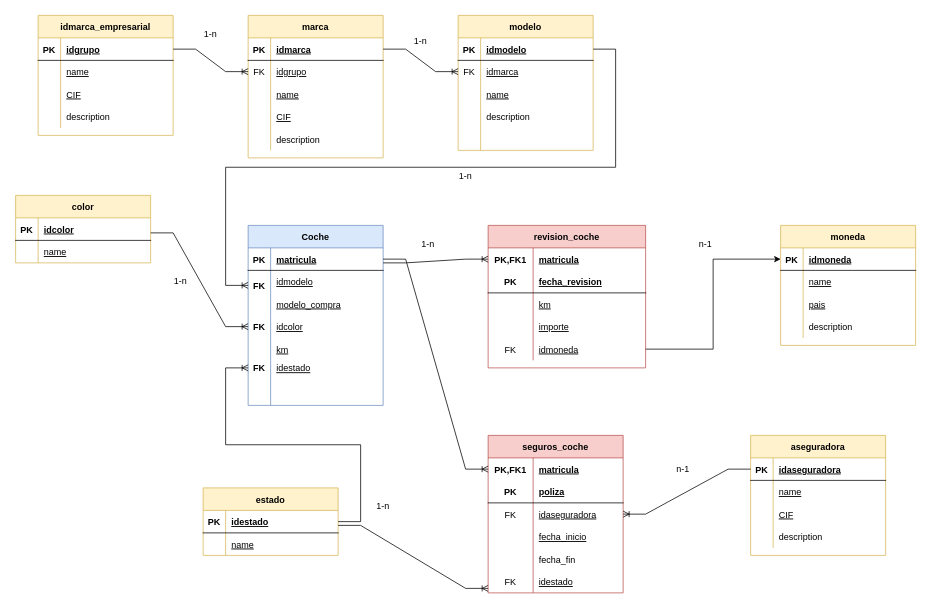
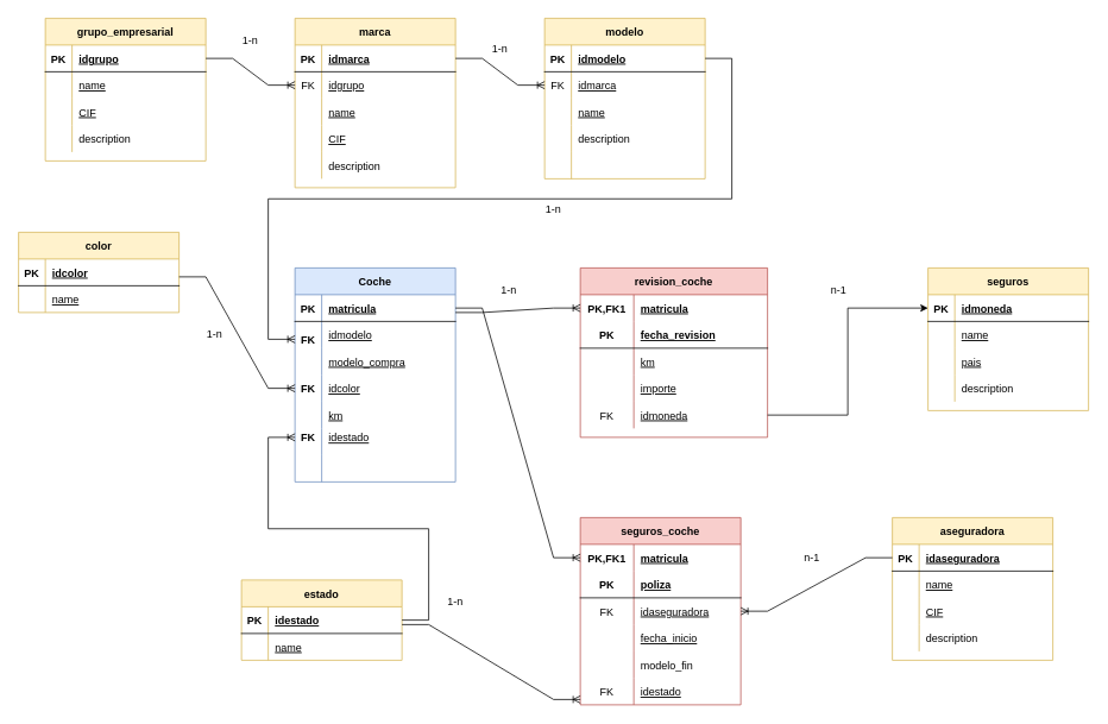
- <mxCell id="2" value="idmarca_empresarial" style="shape=table;startSize=30;container=1;collapsible=1;childLayout=tableLayout;fixedRows=1;rowLines=0;fontStyle=1;align=center;resizeLast=1;fillColor=#fff2cc;strokeColor=#d6b656;" parent="1" vertex="1"><mxGeometry x="50" y="20" width="180" height="160" as="geometry" /></mxCell>
+ <mxCell id="2" value="grupo_empresarial" style="shape=table;startSize=30;container=1;collapsible=1;childLayout=tableLayout;fixedRows=1;rowLines=0;fontStyle=1;align=center;resizeLast=1;fillColor=#fff2cc;strokeColor=#d6b656;" parent="1" vertex="1"><mxGeometry x="50" y="20" width="180" height="160" as="geometry" /></mxCell>
- <mxCell id="89" value="moneda" style="shape=table;startSize=30;container=1;collapsible=1;childLayout=tableLayout;fixedRows=1;rowLines=0;fontStyle=1;align=center;resizeLast=1;fillColor=#fff2cc;strokeColor=#d6b656;" parent="1" vertex="1"><mxGeometry x="1040" y="300" width="180" height="160" as="geometry" /></mxCell>
+ <mxCell id="89" value="seguros" style="shape=table;startSize=30;container=1;collapsible=1;childLayout=tableLayout;fixedRows=1;rowLines=0;fontStyle=1;align=center;resizeLast=1;fillColor=#fff2cc;strokeColor=#d6b656;" parent="1" vertex="1"><mxGeometry x="1040" y="300" width="180" height="160" as="geometry" /></mxCell>
- <mxCell id="157" value="fecha_fin" style="shape=partialRectangle;connectable=0;fillColor=none;top=0;left=0;bottom=0;right=0;align=left;spacingLeft=6;overflow=hidden;" parent="155" vertex="1"><mxGeometry x="60" width="120" height="30" as="geometry"><mxRectangle width="120" height="30" as="alternateBounds" /></mxGeometry></mxCell>
+ <mxCell id="157" value="modelo_fin" style="shape=partialRectangle;connectable=0;fillColor=none;top=0;left=0;bottom=0;right=0;align=left;spacingLeft=6;overflow=hidden;" parent="155" vertex="1"><mxGeometry x="60" width="120" height="30" as="geometry"><mxRectangle width="120" height="30" as="alternateBounds" /></mxGeometry></mxCell>
